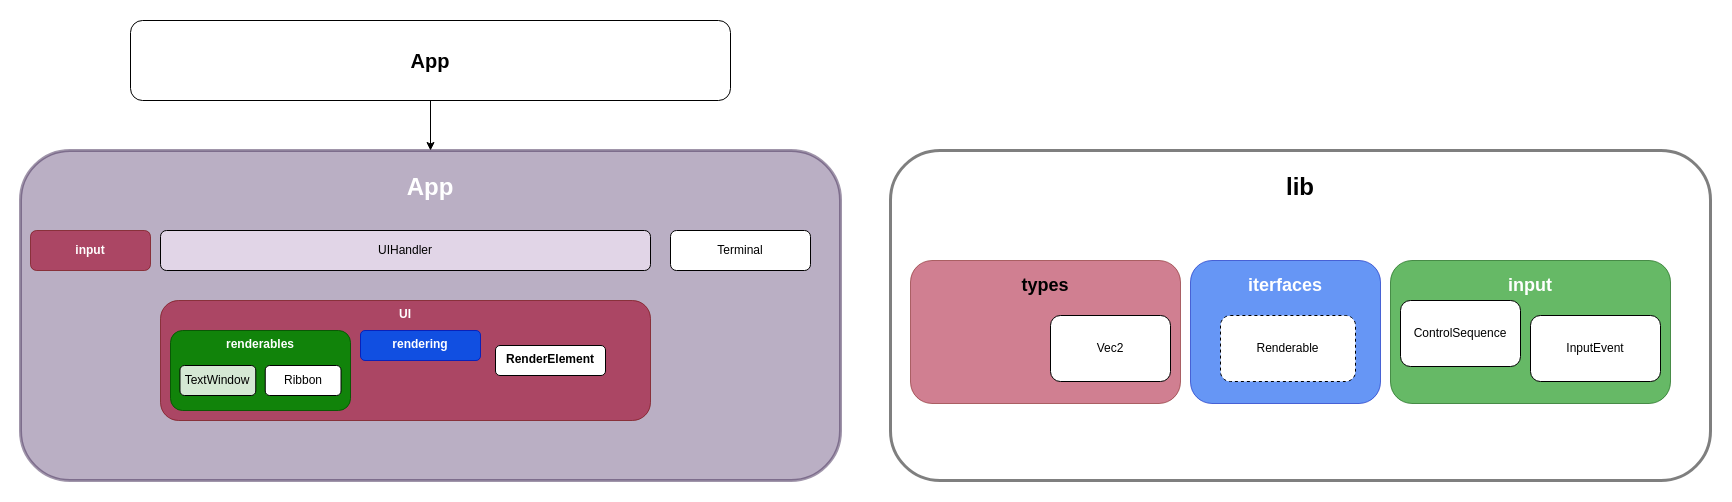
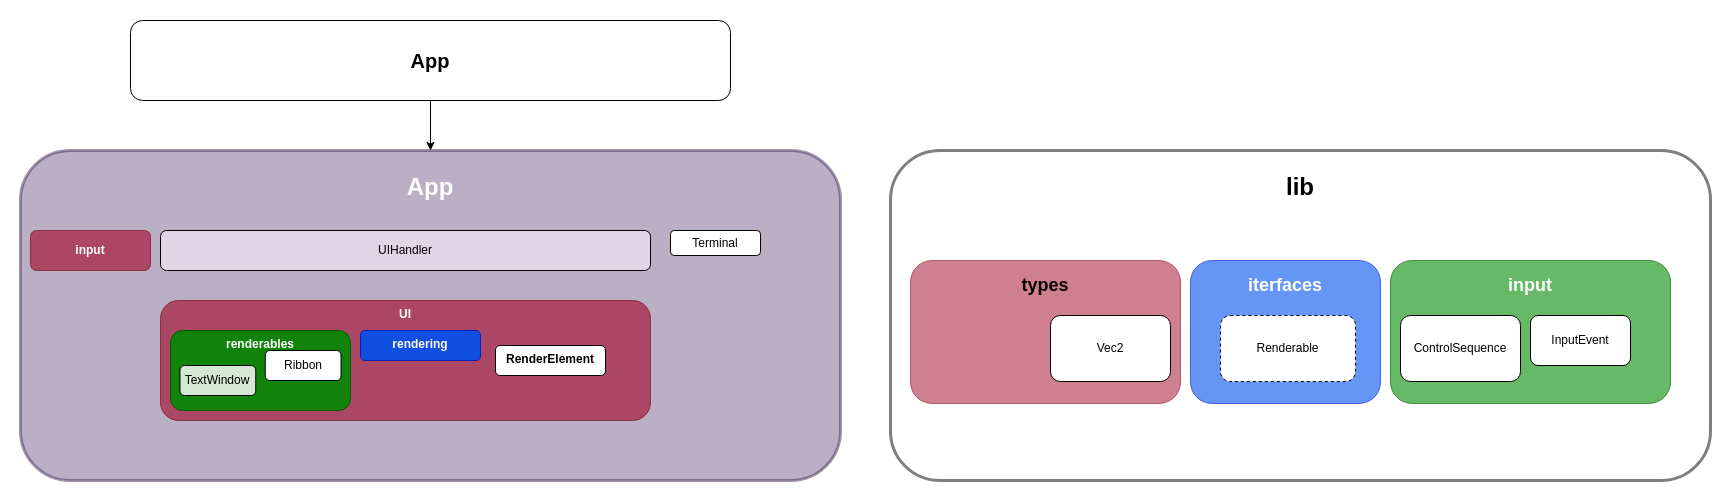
- <mxCell id="8" value="Terminal" style="rounded=1;whiteSpace=wrap;html=1;" vertex="1" parent="1"><mxGeometry x="670" y="230" width="140" height="40" as="geometry" /></mxCell>
+ <mxCell id="8" value="Terminal" style="rounded=1;whiteSpace=wrap;html=1;" vertex="1" parent="1"><mxGeometry x="670" y="230" width="90" height="25" as="geometry" /></mxCell>
- <mxCell id="23" value="ControlSequence" style="rounded=1;whiteSpace=wrap;html=1;" parent="16" vertex="1"><mxGeometry x="510" y="150" width="120" height="66" as="geometry" /></mxCell>
+ <mxCell id="23" value="ControlSequence" style="rounded=1;whiteSpace=wrap;html=1;" parent="16" vertex="1"><mxGeometry x="510" y="165" width="120" height="66" as="geometry" /></mxCell>
- <mxCell id="24" value="&lt;div&gt;InputEvent&lt;/div&gt;" style="rounded=1;whiteSpace=wrap;html=1;" parent="16" vertex="1"><mxGeometry x="640" y="165" width="130" height="66" as="geometry" /></mxCell>
+ <mxCell id="24" value="&lt;div&gt;InputEvent&lt;/div&gt;" style="rounded=1;whiteSpace=wrap;html=1;" parent="16" vertex="1"><mxGeometry x="640" y="165" width="100" height="50" as="geometry" /></mxCell>
- <mxCell id="14" value="Ribbon" style="rounded=1;whiteSpace=wrap;html=1;" parent="11" vertex="1"><mxGeometry x="94.737" y="35" width="75.789" height="30" as="geometry" /></mxCell>
+ <mxCell id="14" value="Ribbon" style="rounded=1;whiteSpace=wrap;html=1;" parent="11" vertex="1"><mxGeometry x="94.737" y="20" width="75.789" height="30" as="geometry" /></mxCell>
